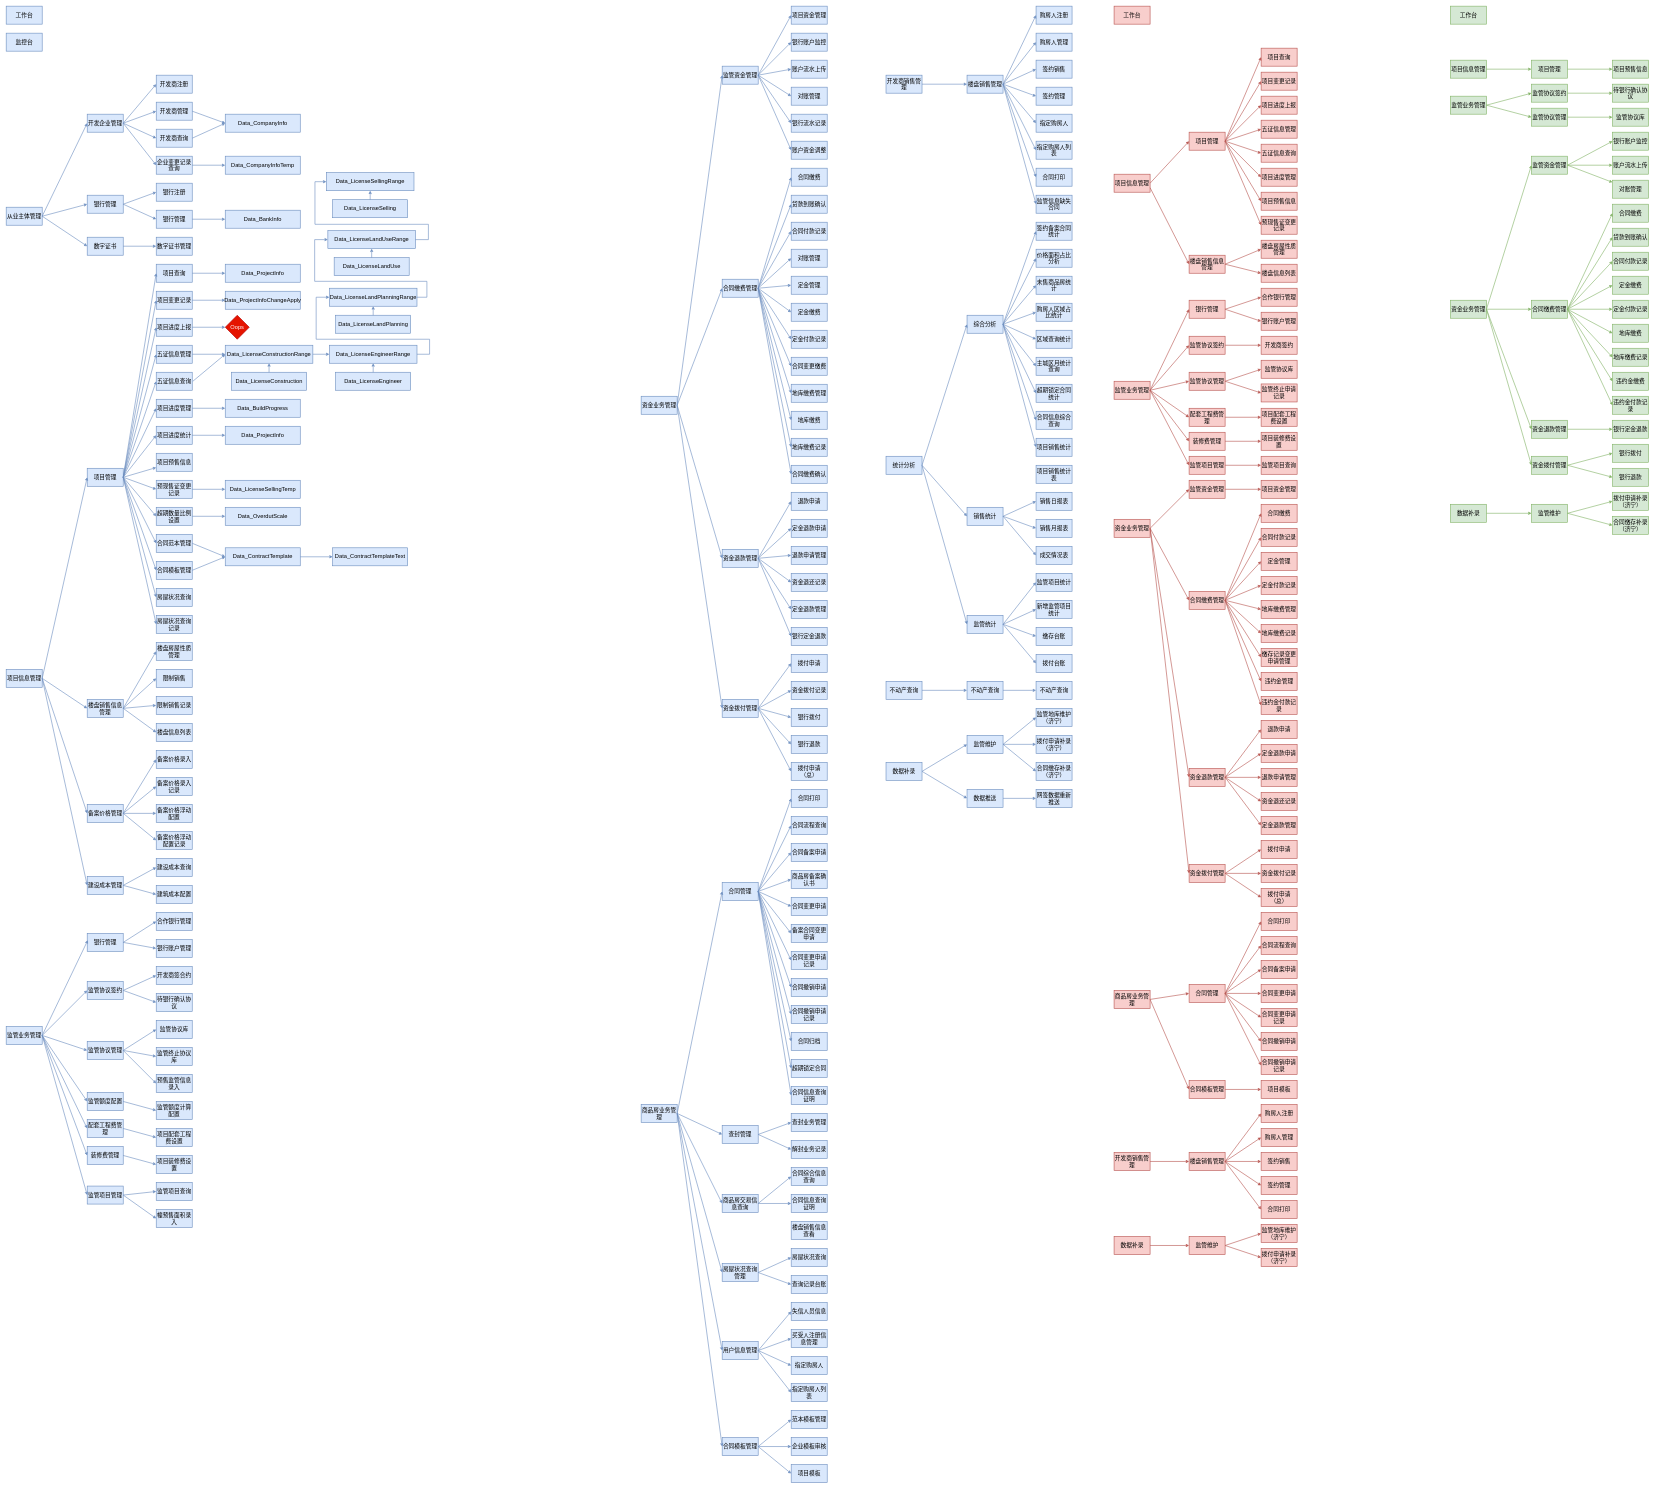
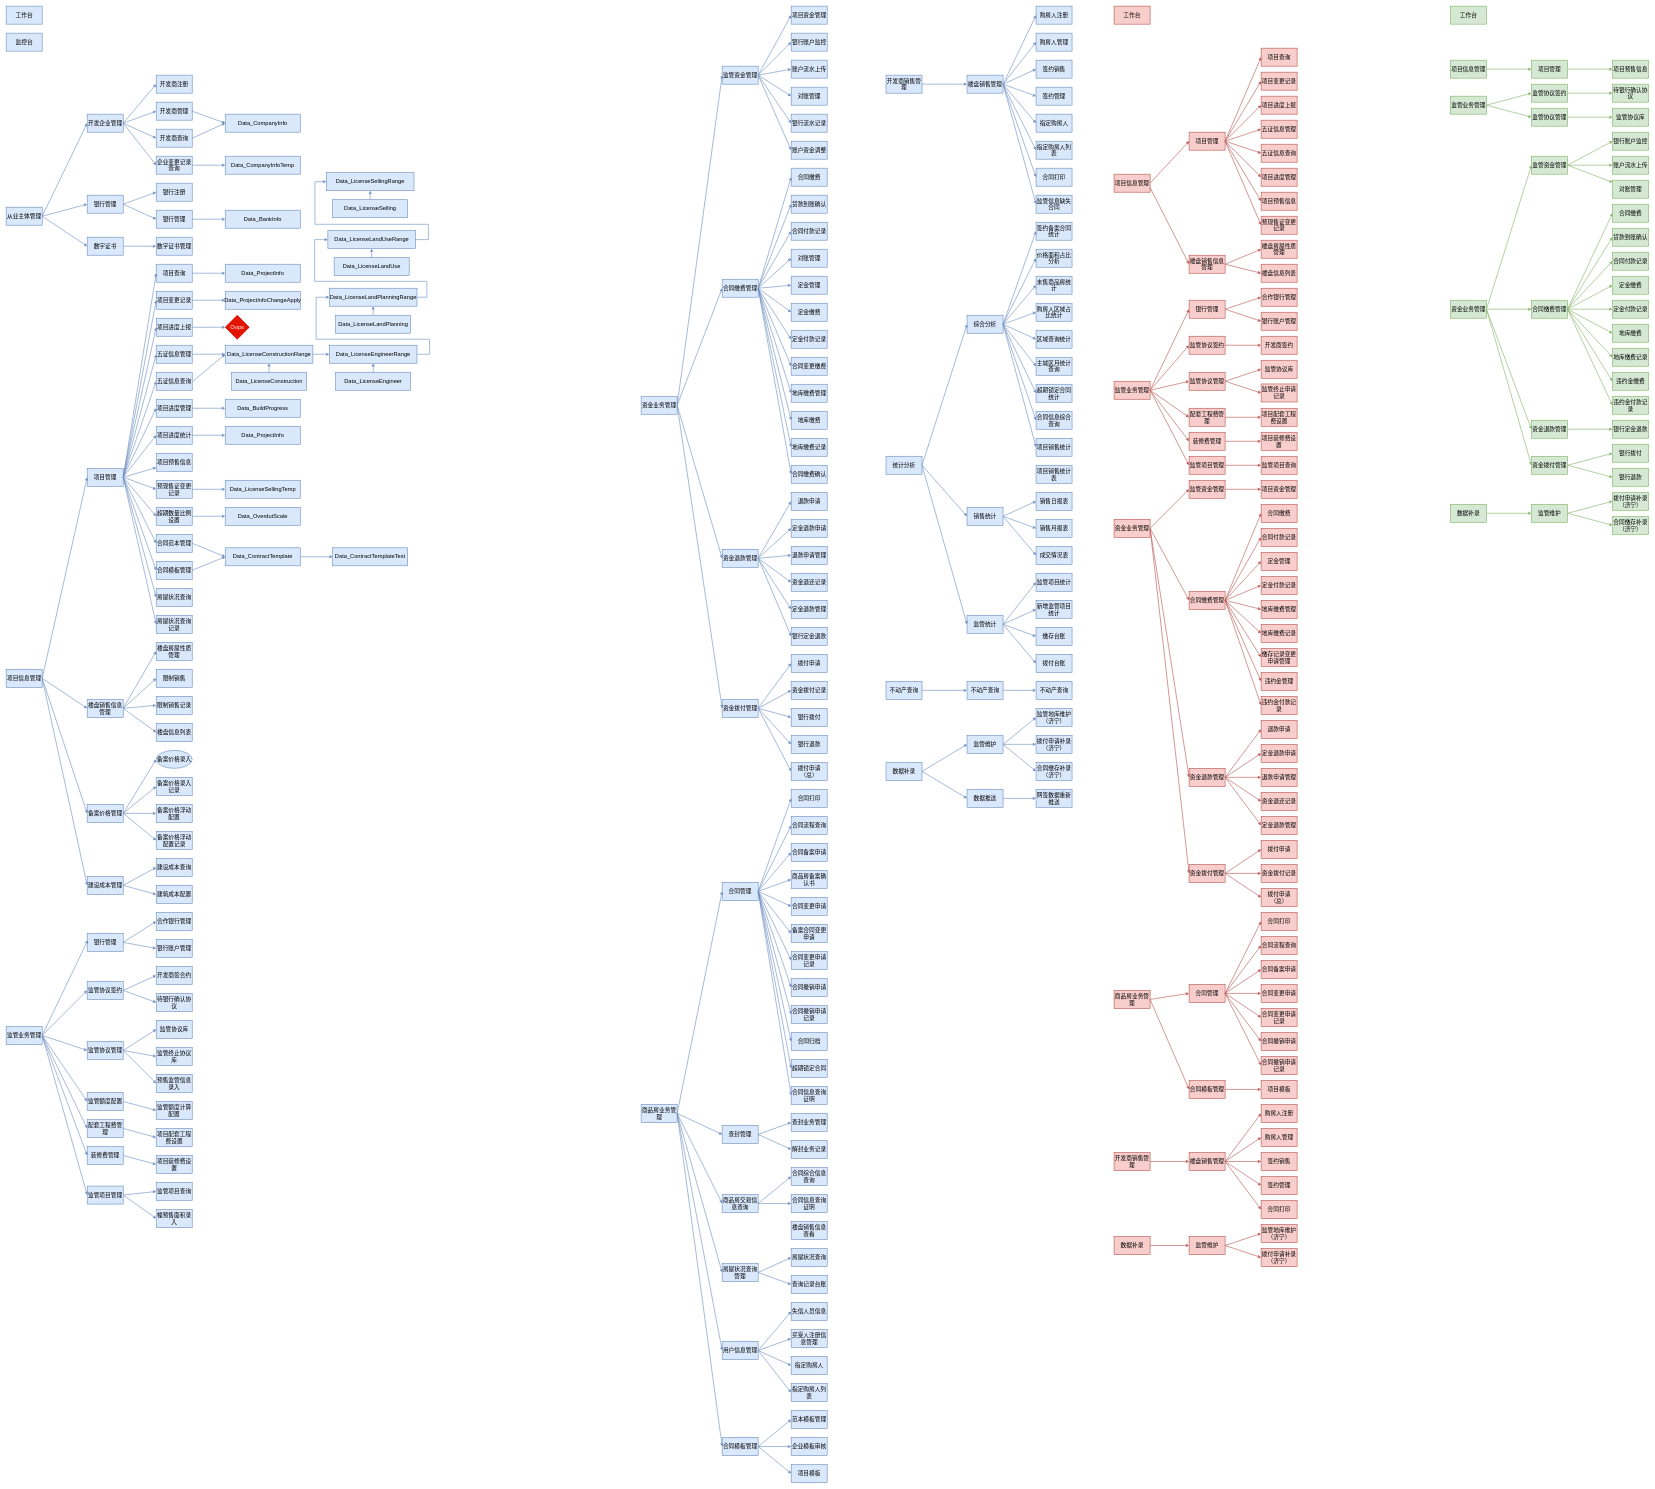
- <mxCell id="75" value="备案价格录入" style="rounded=0;whiteSpace=wrap;html=1;fontSize=19;fillColor=#dae8fc;strokeColor=#6c8ebf;strokeWidth=2;" vertex="1" parent="1"><mxGeometry x="520" y="2500" width="120" height="60" as="geometry" /></mxCell>
+ <mxCell id="75" value="备案价格录入" style="ellipse;whiteSpace=wrap;html=1;fontSize=19;fillColor=#dae8fc;strokeColor=#6c8ebf;strokeWidth=2;" vertex="1" parent="1"><mxGeometry x="520" y="2500" width="120" height="60" as="geometry" /></mxCell>
